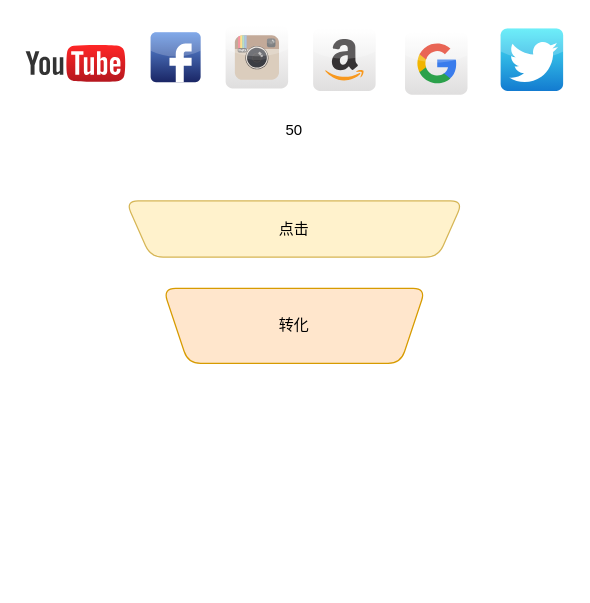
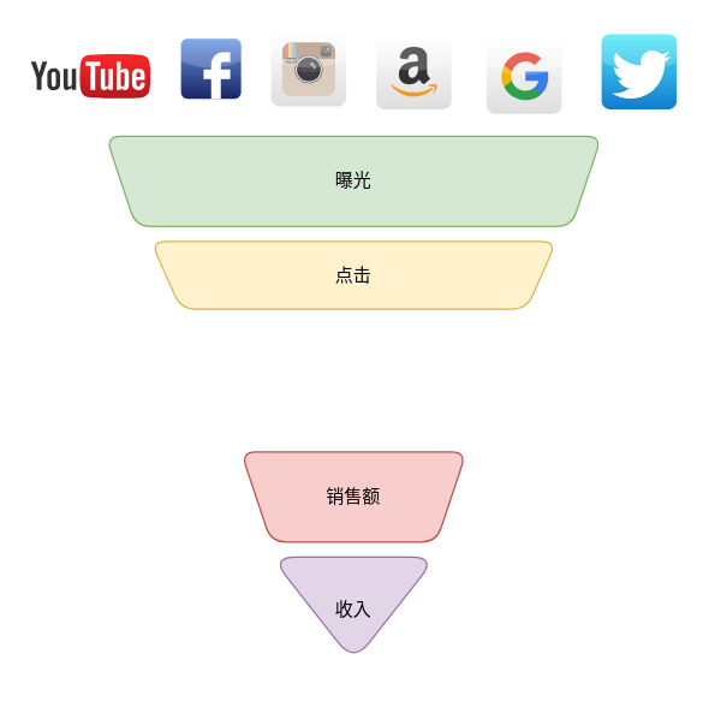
+ <mxCell id="3" value="曝光" style="shape=trapezoid;perimeter=trapezoidPerimeter;whiteSpace=wrap;html=1;fixedSize=1;direction=west;fillColor=#d5e8d4;strokeColor=#82b366;rounded=1;" vertex="1" parent="2"><mxGeometry width="330" height="60" as="geometry" /></mxCell>
- <mxCell id="5" value="转化" style="shape=trapezoid;perimeter=trapezoidPerimeter;whiteSpace=wrap;html=1;fixedSize=1;direction=west;fillColor=#ffe6cc;strokeColor=#d79b00;rounded=1;" vertex="1" parent="2"><mxGeometry x="60" y="140" width="210" height="60" as="geometry" /></mxCell>
+ <mxCell id="6" value="销售额" style="shape=trapezoid;perimeter=trapezoidPerimeter;whiteSpace=wrap;html=1;fixedSize=1;direction=west;fillColor=#f8cecc;strokeColor=#b85450;rounded=1;" vertex="1" parent="2"><mxGeometry x="90" y="210" width="150" height="60" as="geometry" /></mxCell>
+ <mxCell id="7" value="收入" style="triangle;whiteSpace=wrap;html=1;direction=south;rounded=1;arcSize=33;fillColor=#e1d5e7;strokeColor=#9673a6;" vertex="1" parent="2"><mxGeometry x="110" y="280" width="110" height="70" as="geometry" /></mxCell>
